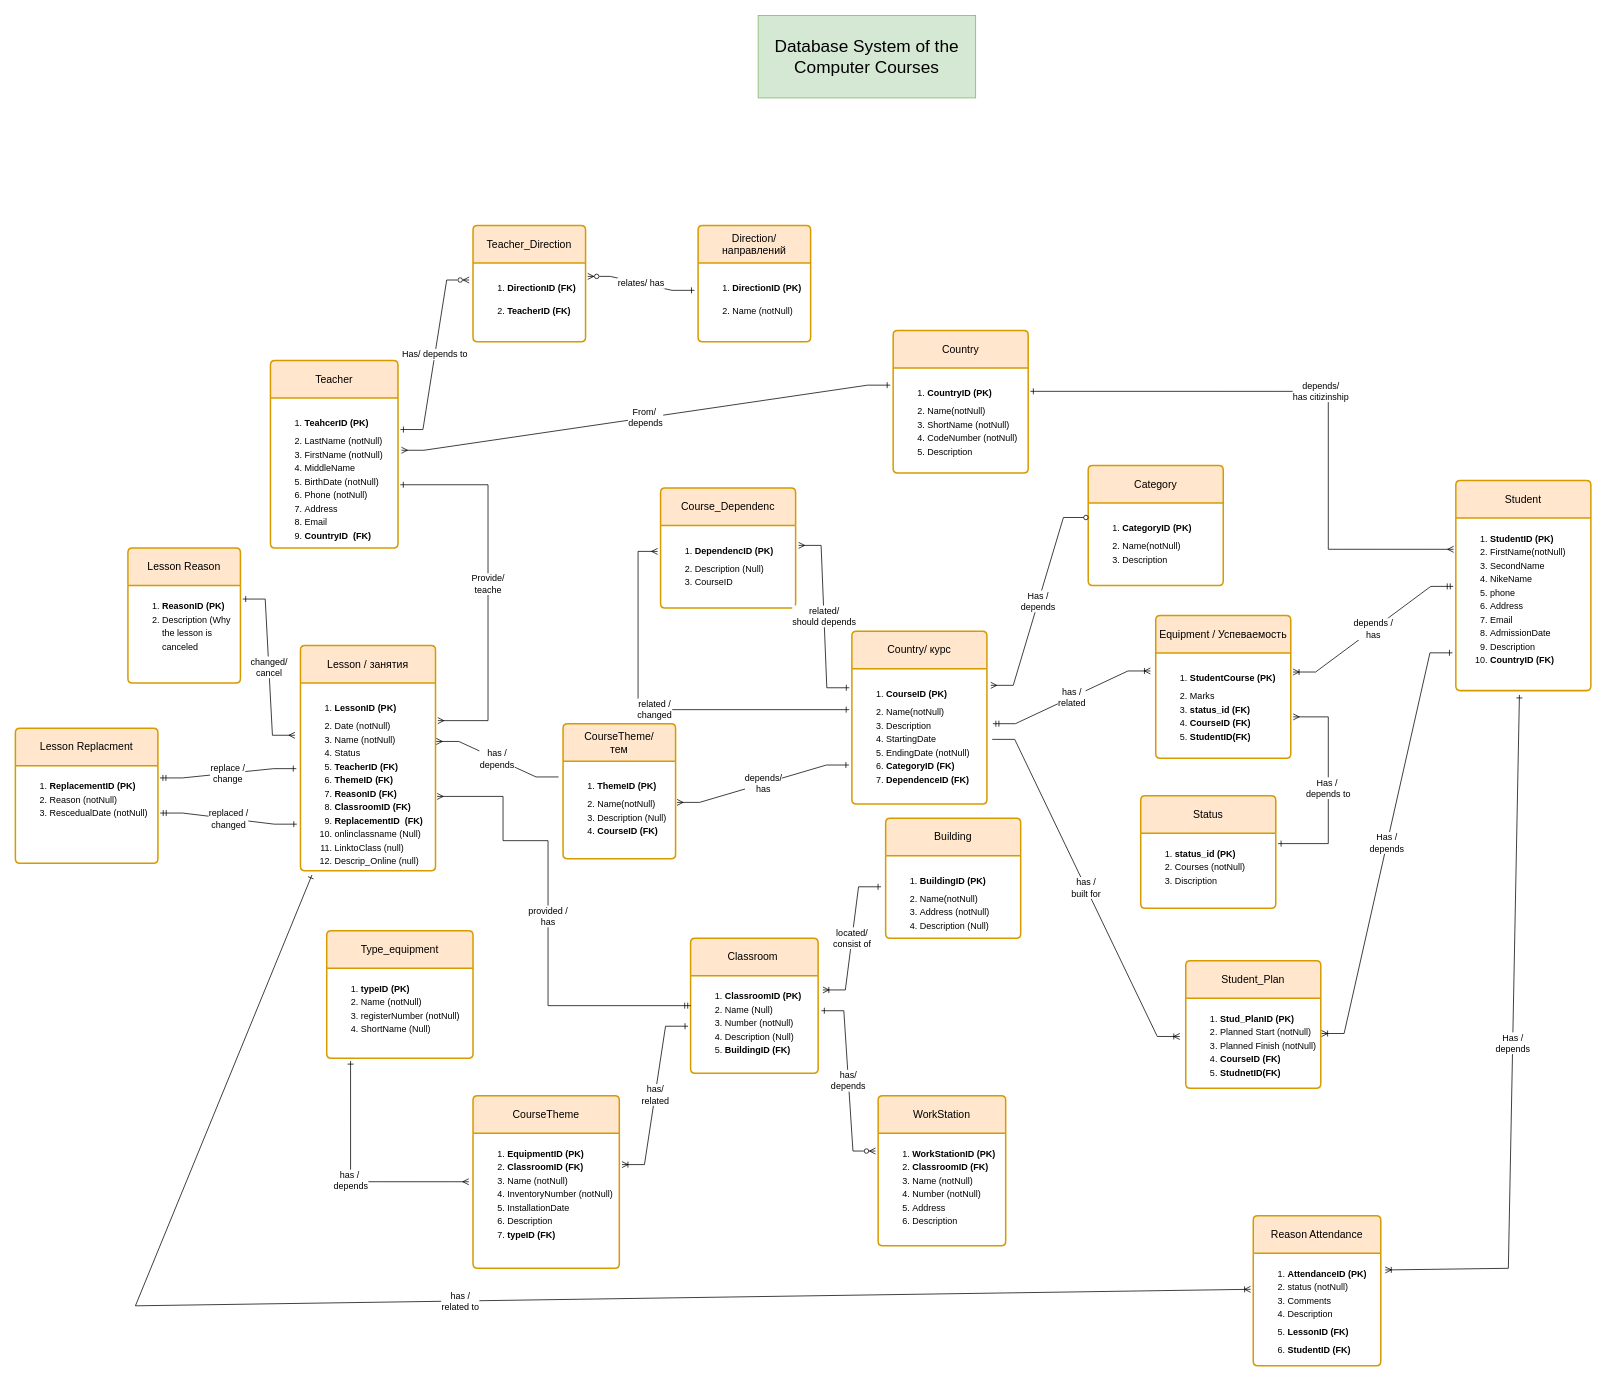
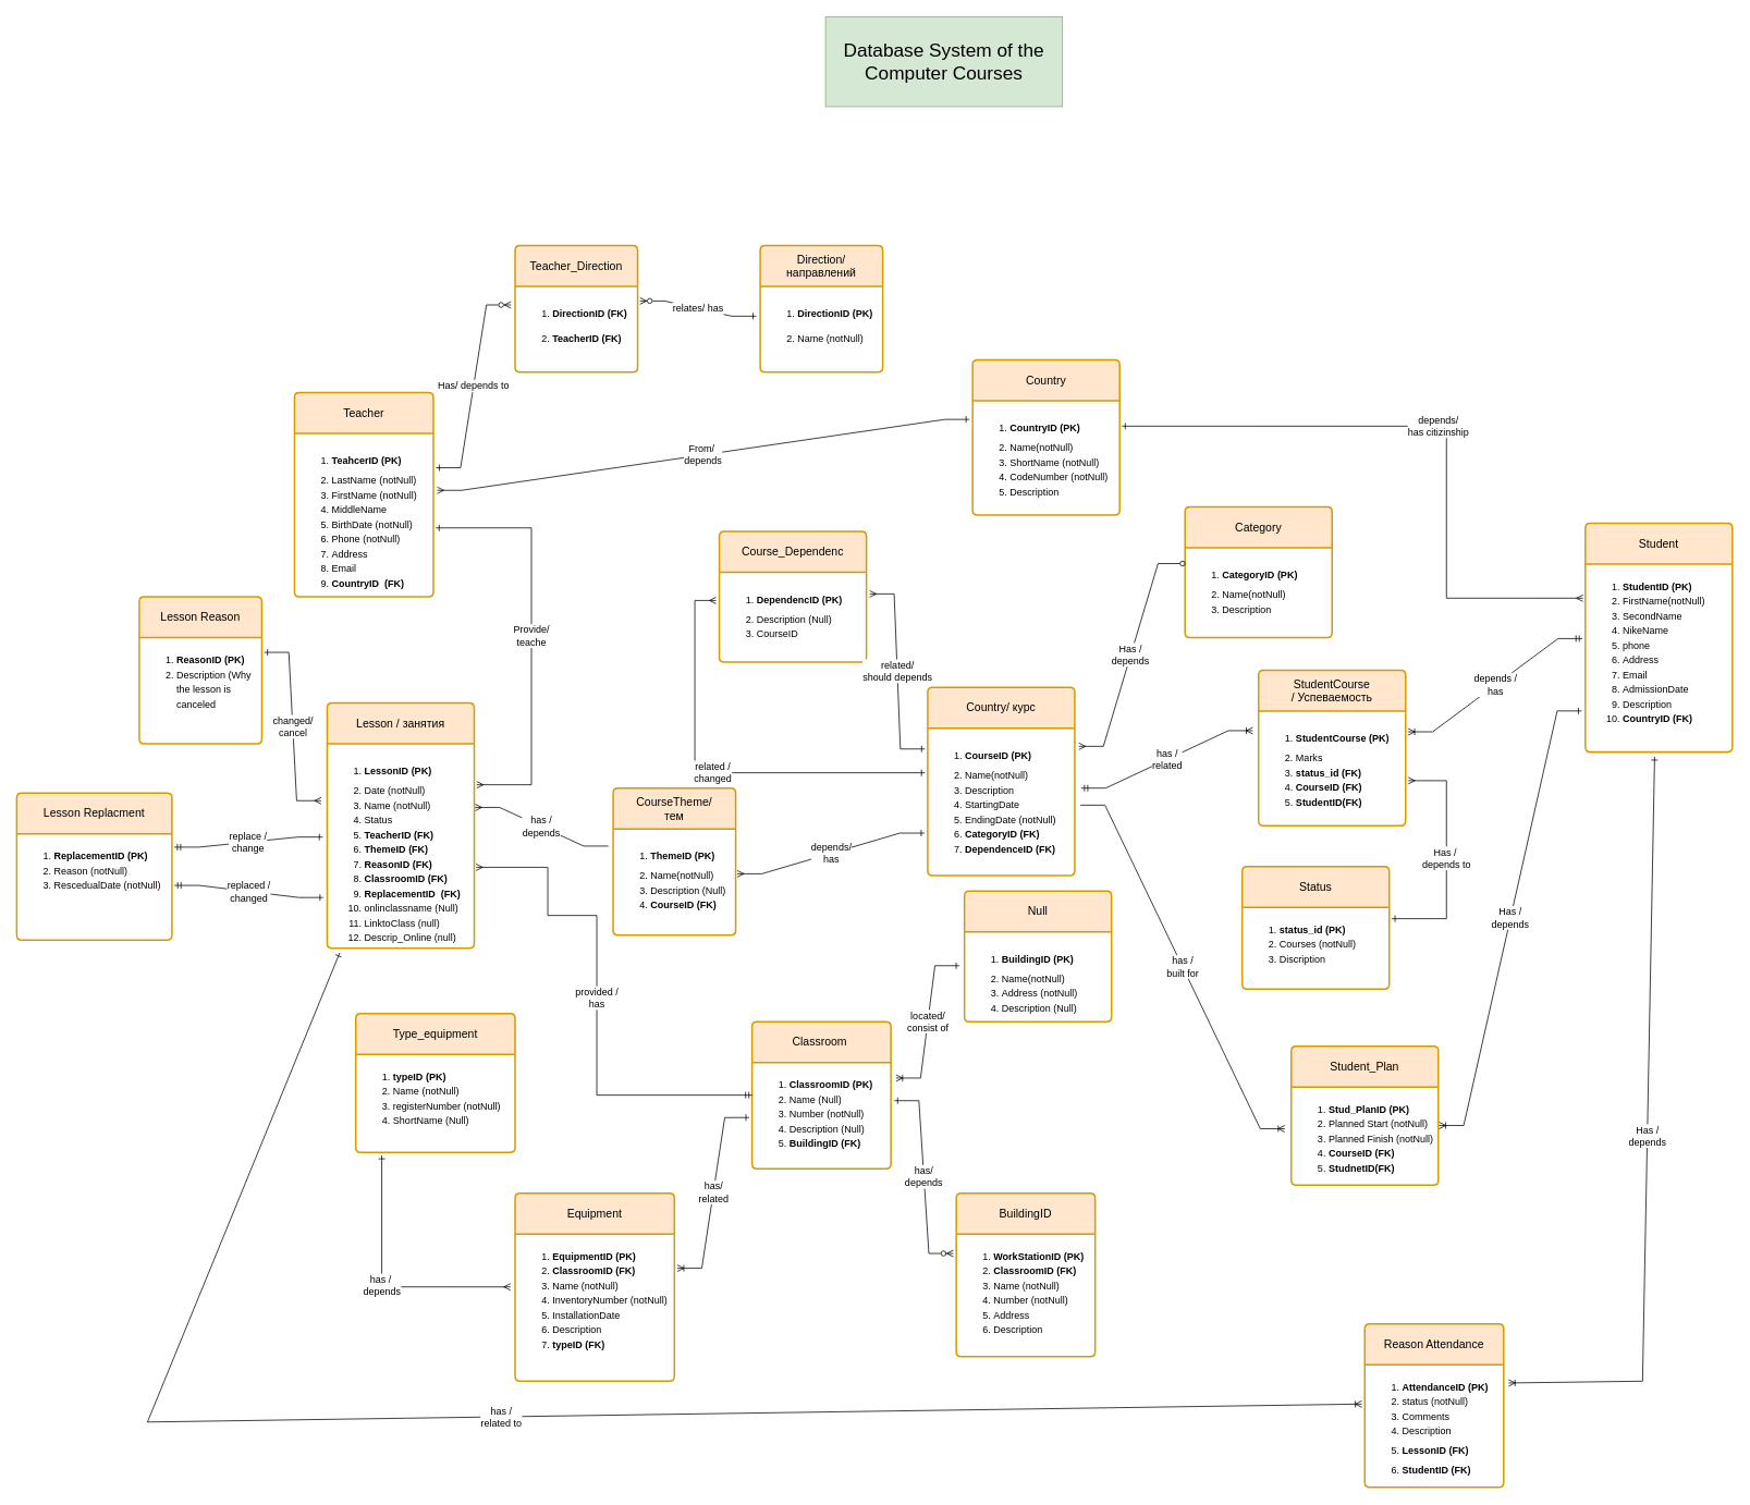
- <mxCell id="24" value="Equipment /&amp;nbsp;Успеваемость" style="swimlane;childLayout=stackLayout;horizontal=1;startSize=50;horizontalStack=0;rounded=1;fontSize=14;fontStyle=0;strokeWidth=2;resizeParent=0;resizeLast=1;shadow=0;dashed=0;align=center;arcSize=4;whiteSpace=wrap;html=1;fillColor=#ffe6cc;strokeColor=#d79b00;" parent="1" vertex="1"><mxGeometry x="1540" y="820" width="180" height="190" as="geometry"><mxRectangle x="270" y="120" width="90" height="50" as="alternateBounds" /></mxGeometry></mxCell>
+ <mxCell id="24" value="StudentCourse /&amp;nbsp;Успеваемость" style="swimlane;childLayout=stackLayout;horizontal=1;startSize=50;horizontalStack=0;rounded=1;fontSize=14;fontStyle=0;strokeWidth=2;resizeParent=0;resizeLast=1;shadow=0;dashed=0;align=center;arcSize=4;whiteSpace=wrap;html=1;fillColor=#ffe6cc;strokeColor=#d79b00;" parent="1" vertex="1"><mxGeometry x="1540" y="820" width="180" height="190" as="geometry"><mxRectangle x="270" y="120" width="90" height="50" as="alternateBounds" /></mxGeometry></mxCell>
- <mxCell id="44" value="Building" style="swimlane;childLayout=stackLayout;horizontal=1;startSize=50;horizontalStack=0;rounded=1;fontSize=14;fontStyle=0;strokeWidth=2;resizeParent=0;resizeLast=1;shadow=0;dashed=0;align=center;arcSize=4;whiteSpace=wrap;html=1;fillColor=#ffe6cc;strokeColor=#d79b00;" parent="1" vertex="1"><mxGeometry x="1180" y="1090" width="180" height="160" as="geometry"><mxRectangle x="270" y="120" width="90" height="50" as="alternateBounds" /></mxGeometry></mxCell>
+ <mxCell id="44" value="Null" style="swimlane;childLayout=stackLayout;horizontal=1;startSize=50;horizontalStack=0;rounded=1;fontSize=14;fontStyle=0;strokeWidth=2;resizeParent=0;resizeLast=1;shadow=0;dashed=0;align=center;arcSize=4;whiteSpace=wrap;html=1;fillColor=#ffe6cc;strokeColor=#d79b00;" parent="1" vertex="1"><mxGeometry x="1180" y="1090" width="180" height="160" as="geometry"><mxRectangle x="270" y="120" width="90" height="50" as="alternateBounds" /></mxGeometry></mxCell>
- <mxCell id="38" value="CourseTheme" style="swimlane;childLayout=stackLayout;horizontal=1;startSize=50;horizontalStack=0;rounded=1;fontSize=14;fontStyle=0;strokeWidth=2;resizeParent=0;resizeLast=1;shadow=0;dashed=0;align=center;arcSize=4;whiteSpace=wrap;html=1;fillColor=#ffe6cc;strokeColor=#d79b00;" parent="1" vertex="1"><mxGeometry x="630" y="1460" width="195" height="230" as="geometry"><mxRectangle x="270" y="120" width="90" height="50" as="alternateBounds" /></mxGeometry></mxCell>
+ <mxCell id="38" value="Equipment" style="swimlane;childLayout=stackLayout;horizontal=1;startSize=50;horizontalStack=0;rounded=1;fontSize=14;fontStyle=0;strokeWidth=2;resizeParent=0;resizeLast=1;shadow=0;dashed=0;align=center;arcSize=4;whiteSpace=wrap;html=1;fillColor=#ffe6cc;strokeColor=#d79b00;" parent="1" vertex="1"><mxGeometry x="630" y="1460" width="195" height="230" as="geometry"><mxRectangle x="270" y="120" width="90" height="50" as="alternateBounds" /></mxGeometry></mxCell>
- <mxCell id="41" value="WorkStation" style="swimlane;childLayout=stackLayout;horizontal=1;startSize=50;horizontalStack=0;rounded=1;fontSize=14;fontStyle=0;strokeWidth=2;resizeParent=0;resizeLast=1;shadow=0;dashed=0;align=center;arcSize=4;whiteSpace=wrap;html=1;fillColor=#ffe6cc;strokeColor=#d79b00;" parent="1" vertex="1"><mxGeometry x="1170" y="1460" width="170" height="200" as="geometry"><mxRectangle x="270" y="120" width="90" height="50" as="alternateBounds" /></mxGeometry></mxCell>
+ <mxCell id="41" value="BuildingID" style="swimlane;childLayout=stackLayout;horizontal=1;startSize=50;horizontalStack=0;rounded=1;fontSize=14;fontStyle=0;strokeWidth=2;resizeParent=0;resizeLast=1;shadow=0;dashed=0;align=center;arcSize=4;whiteSpace=wrap;html=1;fillColor=#ffe6cc;strokeColor=#d79b00;" parent="1" vertex="1"><mxGeometry x="1170" y="1460" width="170" height="200" as="geometry"><mxRectangle x="270" y="120" width="90" height="50" as="alternateBounds" /></mxGeometry></mxCell>
